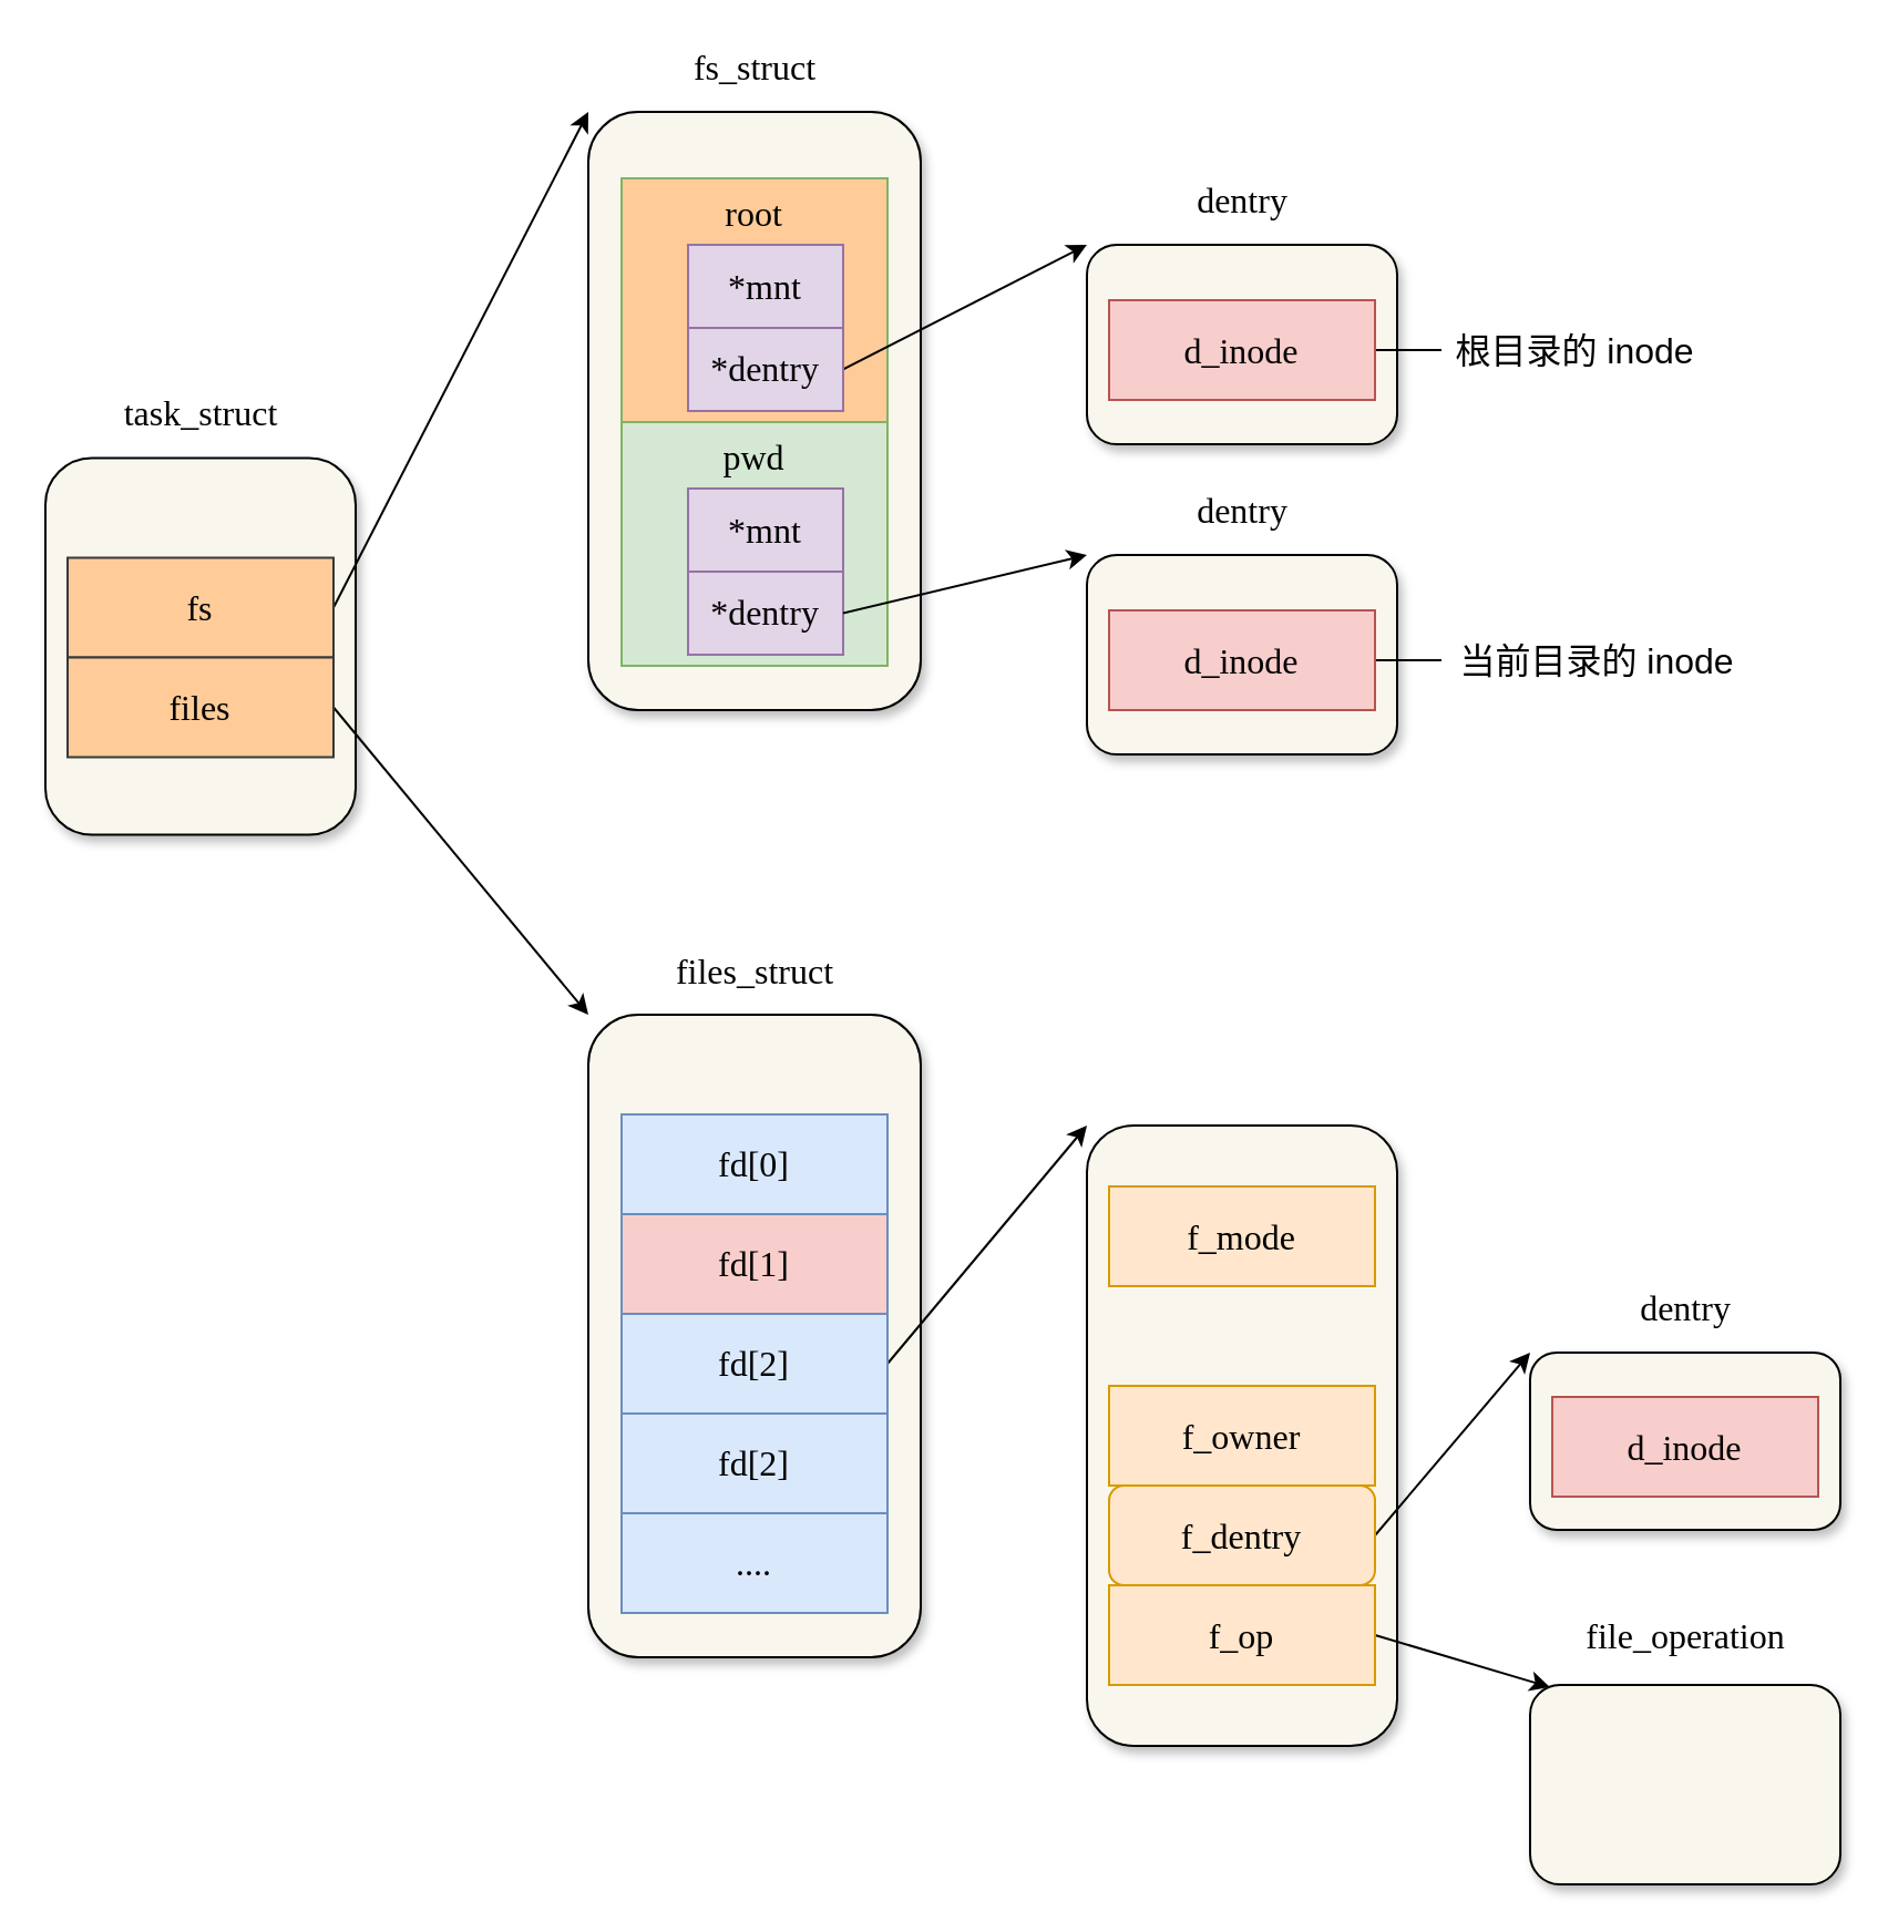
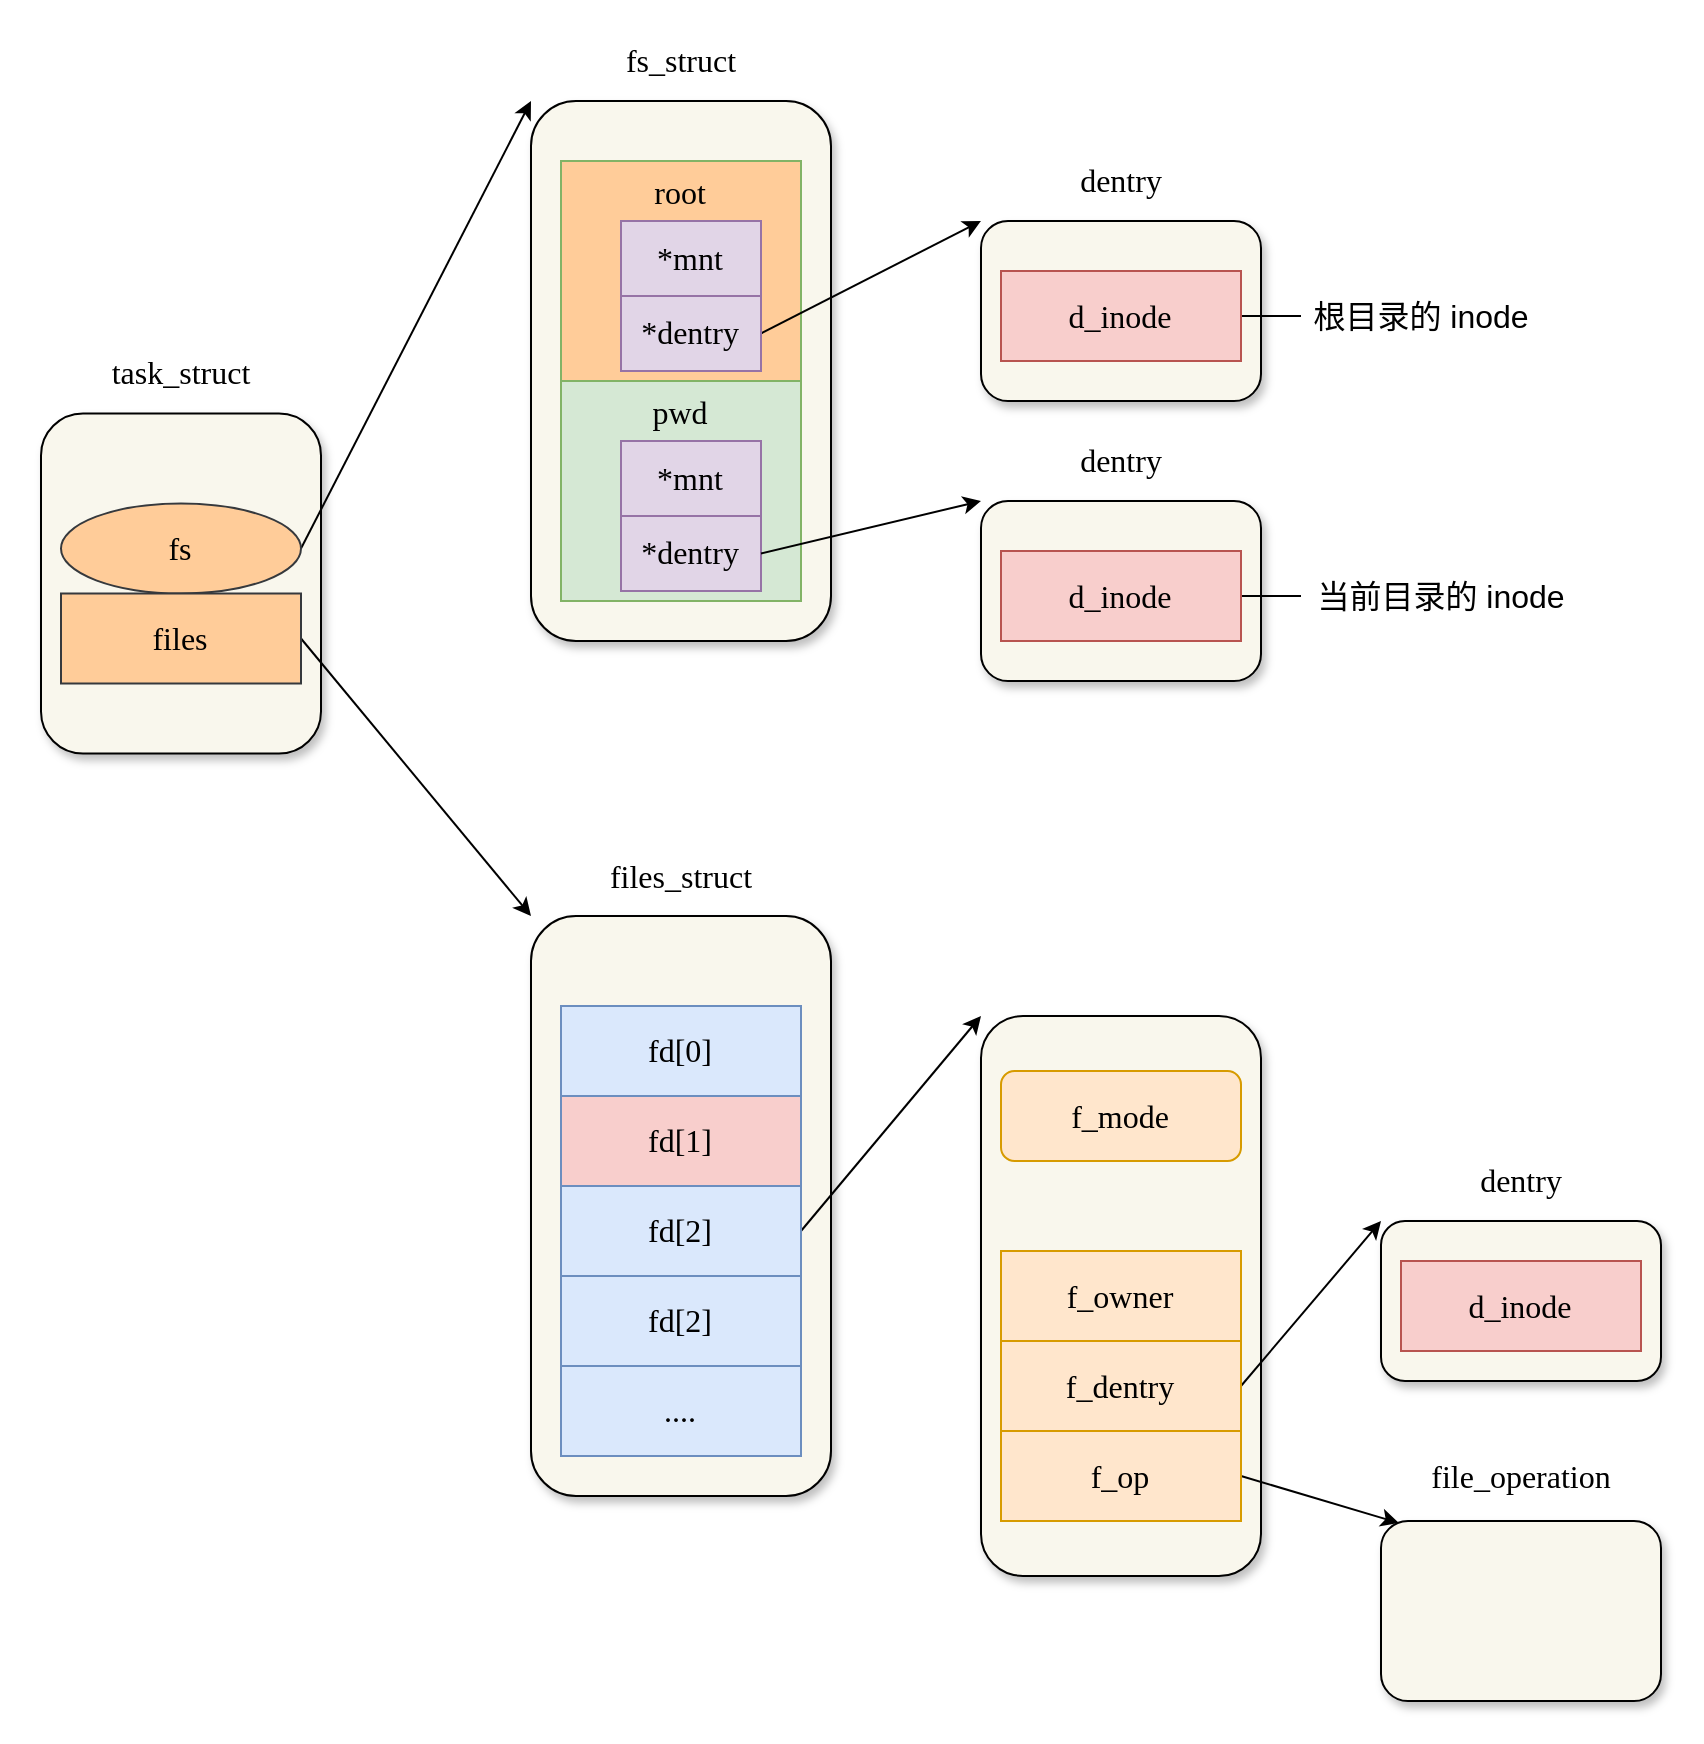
- <mxCell id="4" value="fs" style="rounded=0;whiteSpace=wrap;html=1;fontSize=16;fontFamily=Comic Sans MS;fillColor=#ffcc99;strokeColor=#36393d;" vertex="1" parent="1"><mxGeometry x="30" y="251.25" width="120" height="45" as="geometry" /></mxCell>
+ <mxCell id="4" value="fs" style="ellipse;whiteSpace=wrap;html=1;fontSize=16;fontFamily=Comic Sans MS;fillColor=#ffcc99;strokeColor=#36393d;" vertex="1" parent="1"><mxGeometry x="30" y="251.25" width="120" height="45" as="geometry" /></mxCell>
- <mxCell id="20" value="f_mode" style="rounded=0;whiteSpace=wrap;html=1;fontSize=16;fontFamily=Comic Sans MS;fillColor=#ffe6cc;strokeColor=#d79b00;" vertex="1" parent="1"><mxGeometry x="500" y="535" width="120" height="45" as="geometry" /></mxCell>
+ <mxCell id="20" value="f_mode" style="whiteSpace=wrap;html=1;fontSize=16;fontFamily=Comic Sans MS;fillColor=#ffe6cc;strokeColor=#d79b00;rounded=1;" vertex="1" parent="1"><mxGeometry x="500" y="535" width="120" height="45" as="geometry" /></mxCell>
- <mxCell id="23" value="f_dentry&lt;br style=&quot;font-size: 16px;&quot;&gt;" style="whiteSpace=wrap;html=1;fontSize=16;fontFamily=Comic Sans MS;fillColor=#ffe6cc;strokeColor=#d79b00;rounded=1;" vertex="1" parent="1"><mxGeometry x="500" y="670" width="120" height="45" as="geometry" /></mxCell>
+ <mxCell id="23" value="f_dentry&lt;br style=&quot;font-size: 16px;&quot;&gt;" style="rounded=0;whiteSpace=wrap;html=1;fontSize=16;fontFamily=Comic Sans MS;fillColor=#ffe6cc;strokeColor=#d79b00;" vertex="1" parent="1"><mxGeometry x="500" y="670" width="120" height="45" as="geometry" /></mxCell>
